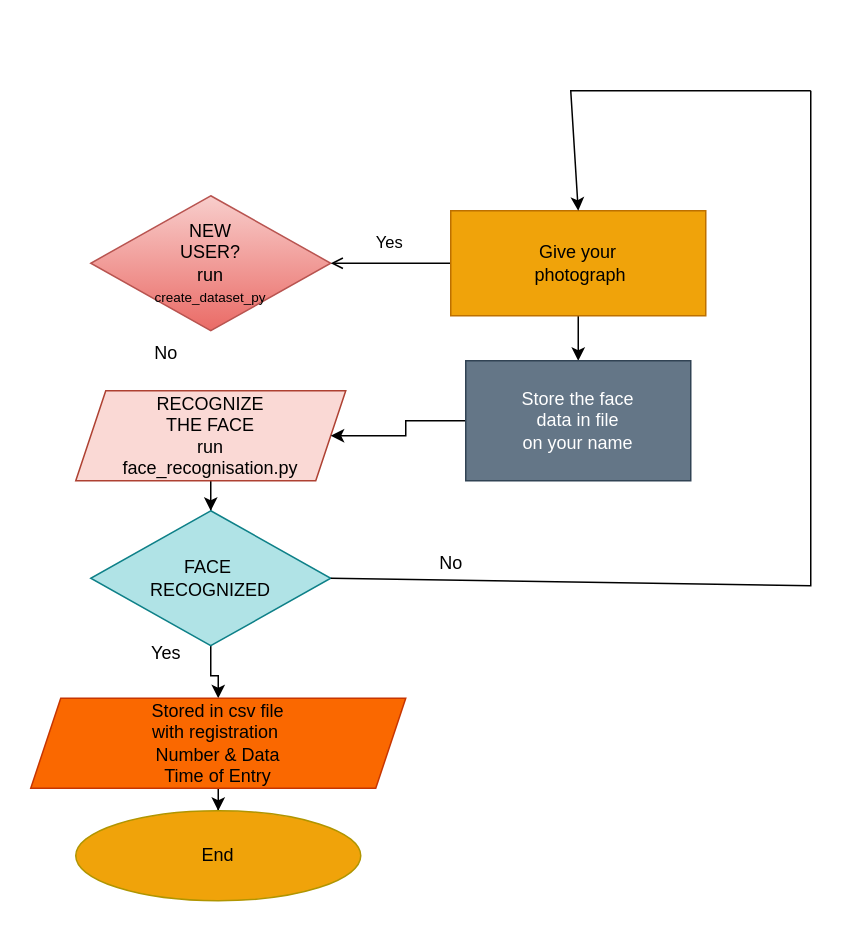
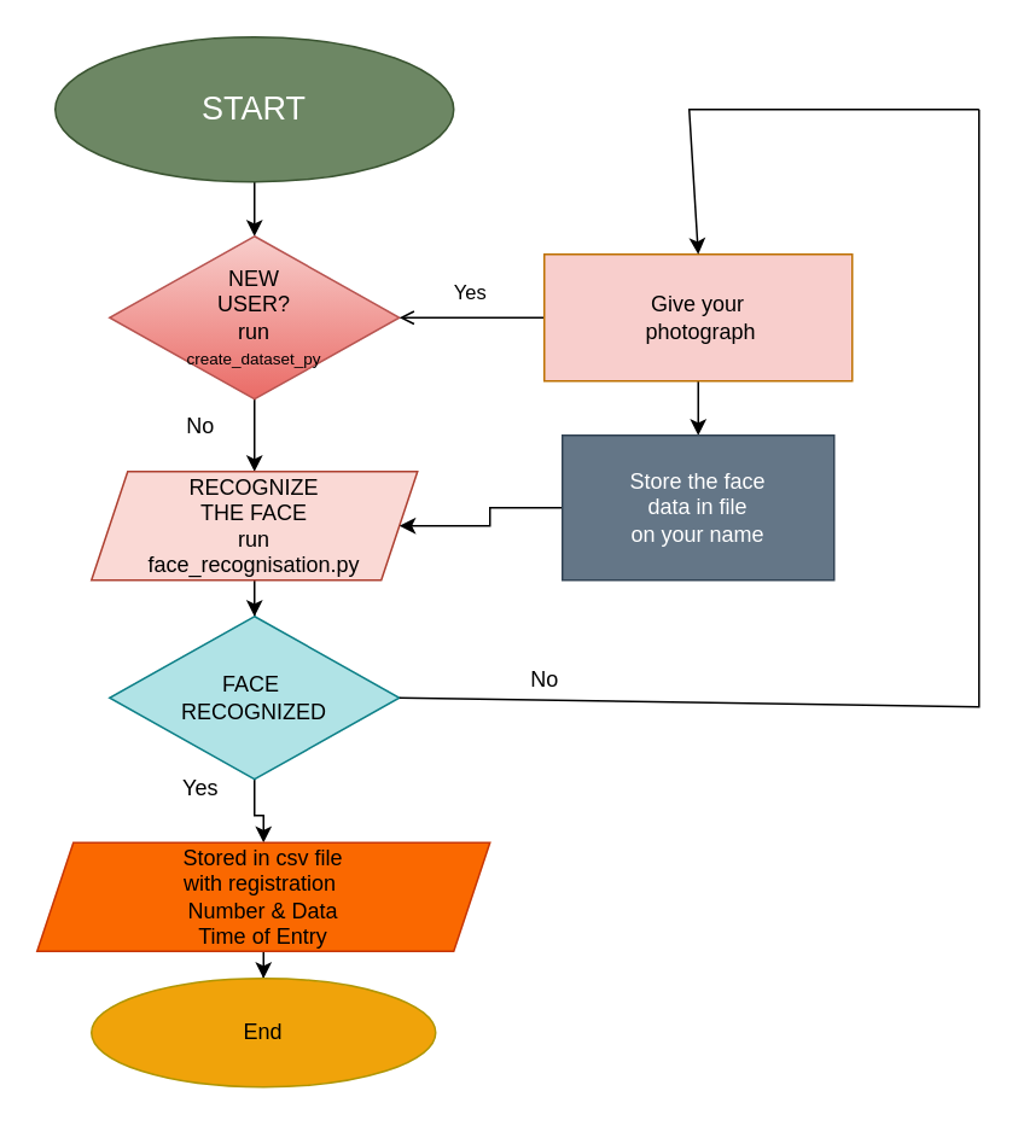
+ <mxCell id="3" value="&lt;font style=&quot;font-size: 18px;&quot;&gt;START&lt;/font&gt;" style="ellipse;whiteSpace=wrap;html=1;fillColor=#6d8764;fontColor=#ffffff;strokeColor=#3A5431;" vertex="1" parent="1"><mxGeometry x="30" y="20" width="220" height="80" as="geometry" /></mxCell>
+ <mxCell id="2" value="" style="edgeStyle=orthogonalEdgeStyle;rounded=0;orthogonalLoop=1;jettySize=auto;html=1;" edge="1" parent="1" source="3" target="5"><mxGeometry relative="1" as="geometry" /></mxCell>
- <mxCell id="16" value="Give your&lt;div&gt;&amp;nbsp;photograph&lt;/div&gt;" style="whiteSpace=wrap;html=1;fillColor=#f0a30a;fontColor=#000000;strokeColor=#BD7000;" vertex="1" parent="1"><mxGeometry x="300" y="140" width="170" height="70" as="geometry" /></mxCell>
+ <mxCell id="16" value="Give your&lt;div&gt;&amp;nbsp;photograph&lt;/div&gt;" style="whiteSpace=wrap;html=1;fillColor=#f8cecc;fontColor=#000000;strokeColor=#BD7000;" vertex="1" parent="1"><mxGeometry x="300" y="140" width="170" height="70" as="geometry" /></mxCell>
+ <mxCell id="4" value="" style="edgeStyle=orthogonalEdgeStyle;rounded=0;orthogonalLoop=1;jettySize=auto;html=1;" edge="1" parent="1" source="5" target="7"><mxGeometry relative="1" as="geometry" /></mxCell>
